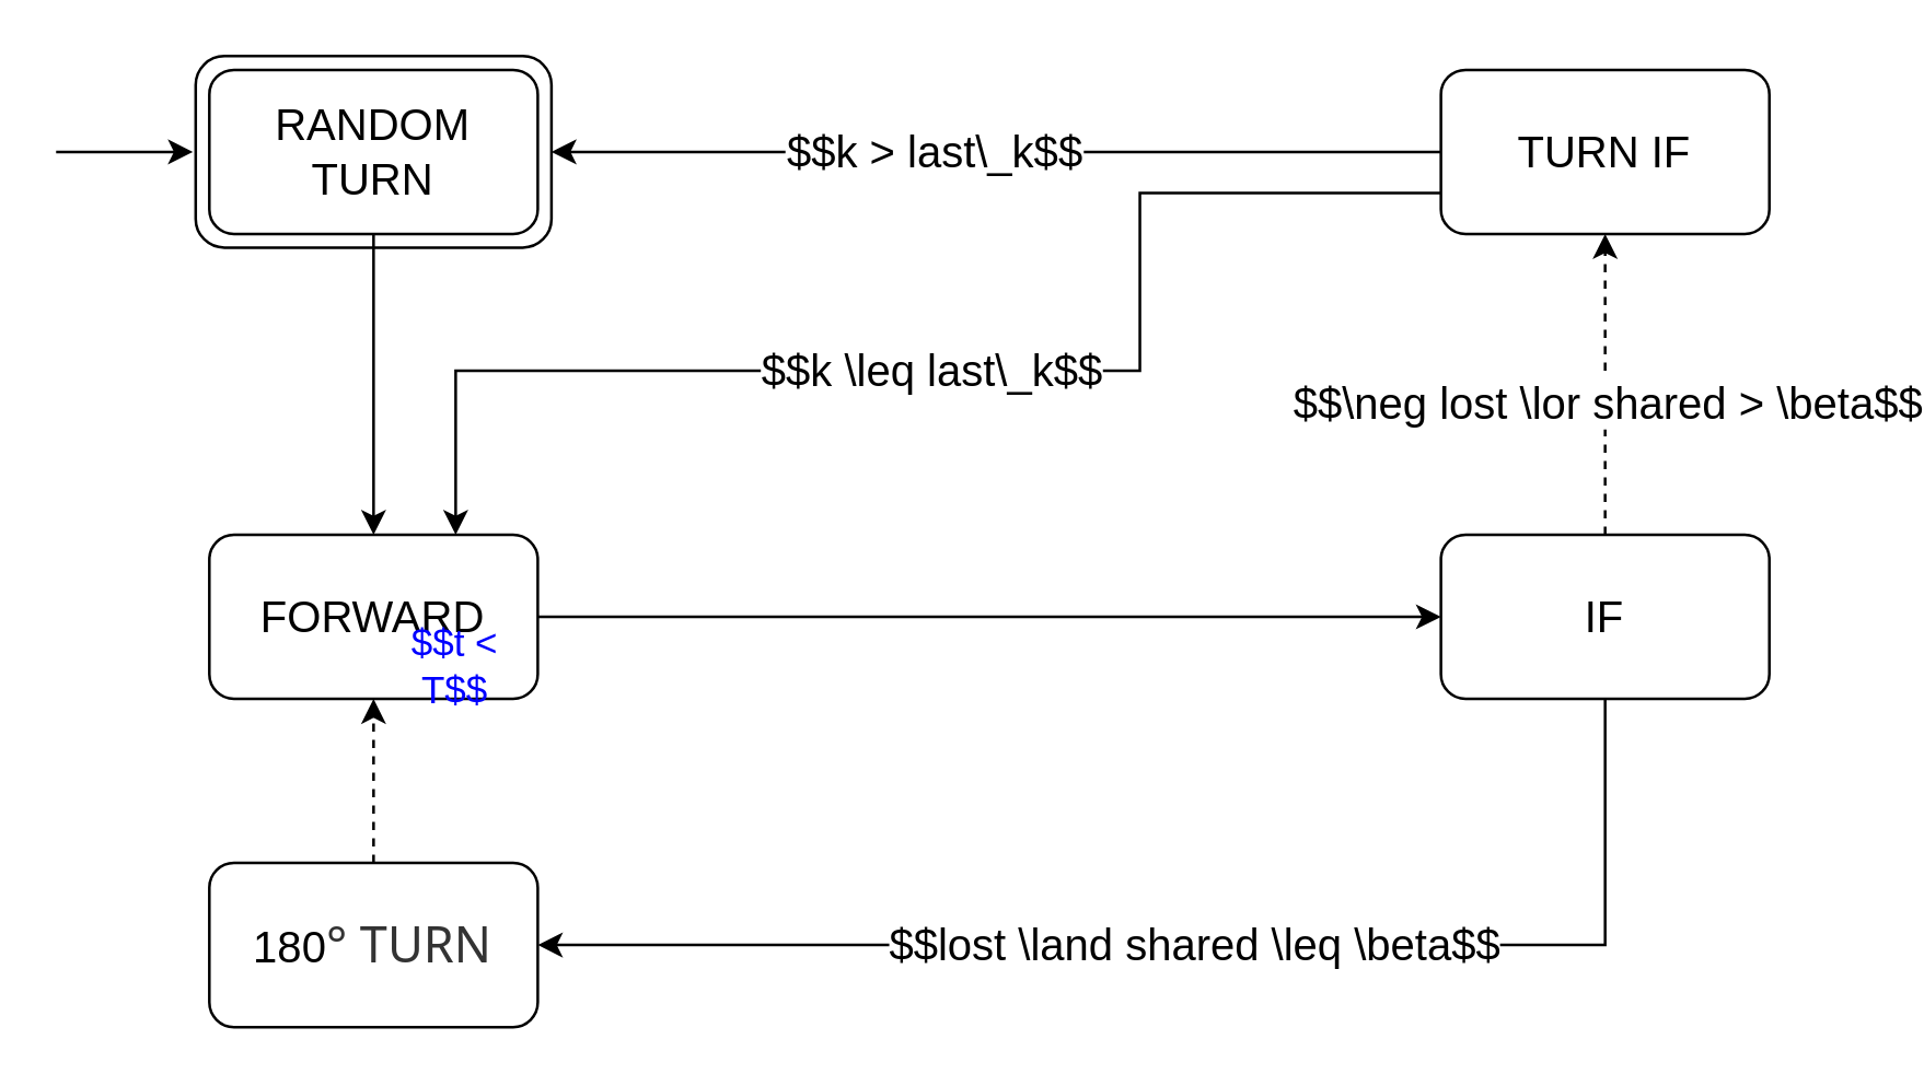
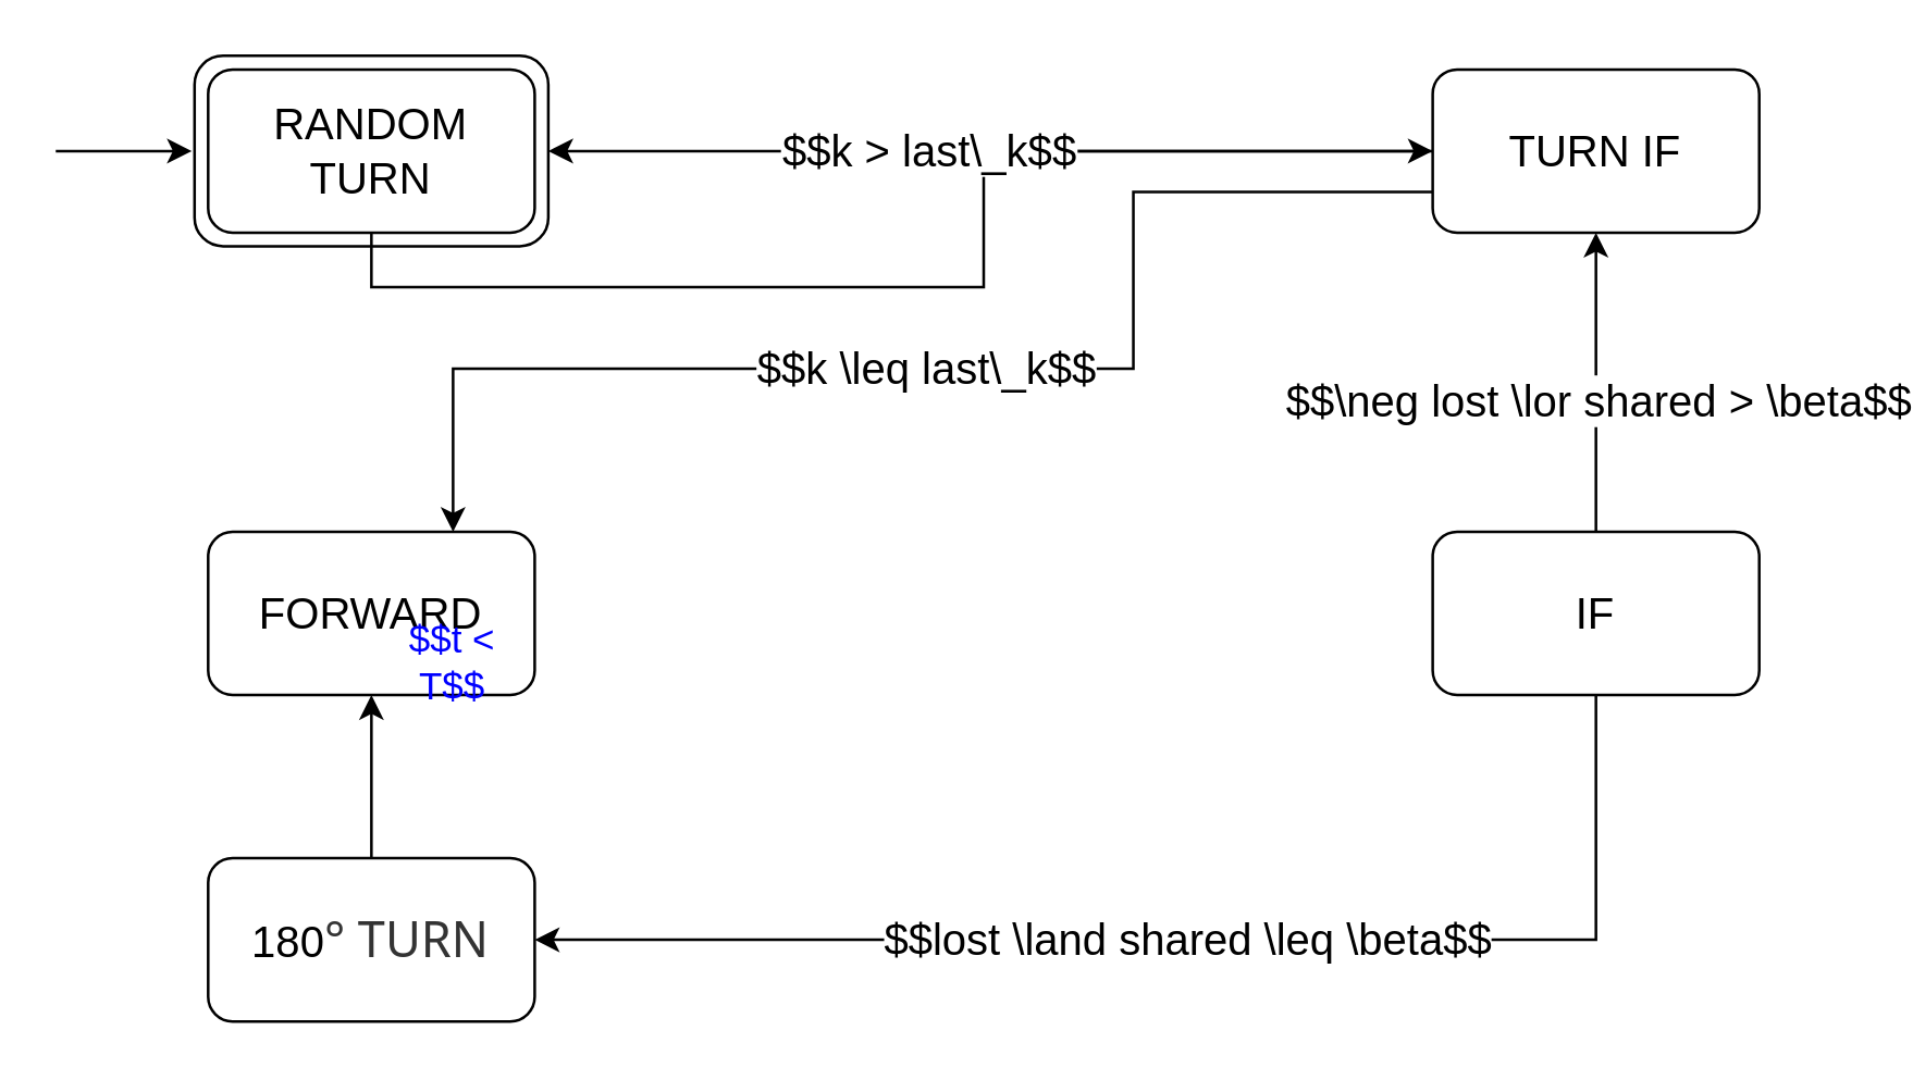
- <mxCell id="7" value="" style="edgeStyle=orthogonalEdgeStyle;rounded=0;orthogonalLoop=1;jettySize=auto;html=1;labelBorderColor=none;textShadow=0;textOpacity=60;dashed=1;" edge="1" parent="1" source="11" target="14"><mxGeometry relative="1" as="geometry" /></mxCell>
+ <mxCell id="7" value="" style="edgeStyle=orthogonalEdgeStyle;rounded=0;orthogonalLoop=1;jettySize=auto;html=1;labelBorderColor=none;textShadow=0;textOpacity=60;" edge="1" parent="1" source="11" target="14"><mxGeometry relative="1" as="geometry" /></mxCell>
- <mxCell id="3" style="edgeStyle=orthogonalEdgeStyle;rounded=0;orthogonalLoop=1;jettySize=auto;html=1;exitX=0.5;exitY=1;exitDx=0;exitDy=0;entryX=0.5;entryY=0;entryDx=0;entryDy=0;" edge="1" parent="1" source="4" target="6"><mxGeometry relative="1" as="geometry" /></mxCell>
+ <mxCell id="3" style="edgeStyle=orthogonalEdgeStyle;rounded=0;orthogonalLoop=1;jettySize=auto;html=1;exitX=0.5;exitY=1;exitDx=0;exitDy=0;" edge="1" parent="1" source="4" target="14"><mxGeometry relative="1" as="geometry" /></mxCell>
- <mxCell id="5" style="edgeStyle=orthogonalEdgeStyle;rounded=0;orthogonalLoop=1;jettySize=auto;html=1;exitX=1;exitY=0.5;exitDx=0;exitDy=0;entryX=0;entryY=0.5;entryDx=0;entryDy=0;" edge="1" parent="1" source="6" target="11"><mxGeometry relative="1" as="geometry" /></mxCell>
- <mxCell id="15" style="edgeStyle=orthogonalEdgeStyle;rounded=0;orthogonalLoop=1;jettySize=auto;html=1;exitX=0.5;exitY=0;exitDx=0;exitDy=0;entryX=0.5;entryY=1;entryDx=0;entryDy=0;dashed=1;" edge="1" parent="1" source="16" target="6"><mxGeometry relative="1" as="geometry" /></mxCell>
+ <mxCell id="15" style="edgeStyle=orthogonalEdgeStyle;rounded=0;orthogonalLoop=1;jettySize=auto;html=1;exitX=0.5;exitY=0;exitDx=0;exitDy=0;entryX=0.5;entryY=1;entryDx=0;entryDy=0;" edge="1" parent="1" source="16" target="6"><mxGeometry relative="1" as="geometry" /></mxCell>
